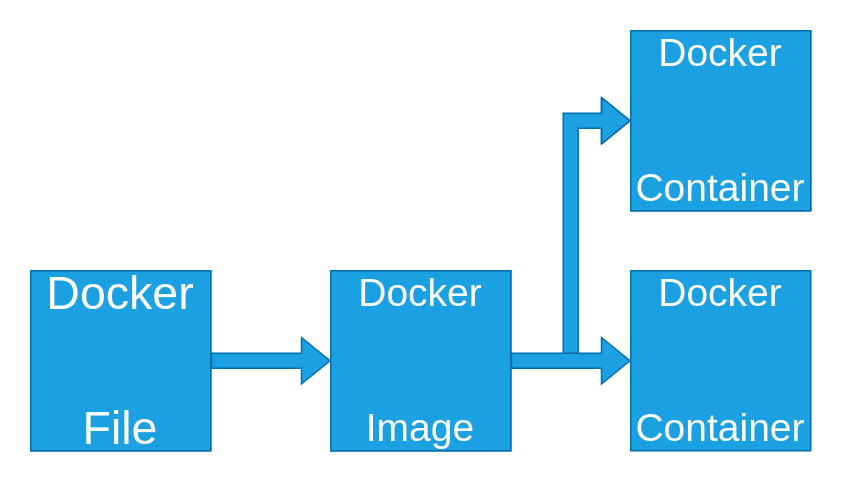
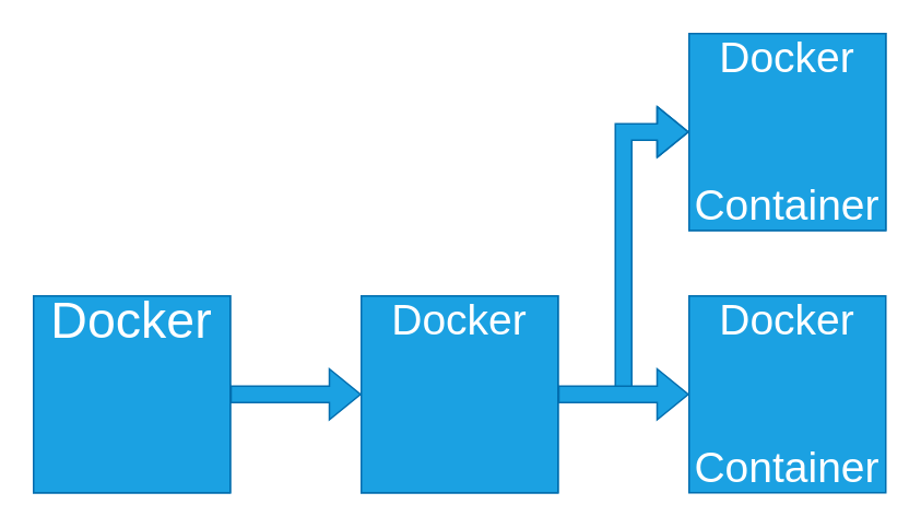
- <mxCell id="22" value="&lt;span style=&quot;font-size: 31px;&quot;&gt;File&lt;/span&gt;" style="text;html=1;align=center;verticalAlign=middle;whiteSpace=wrap;rounded=0;fontColor=#FFFFFF;container=0;" parent="19" vertex="1"><mxGeometry y="90" width="120" height="30.0" as="geometry" /></mxCell>
- <mxCell id="17" value="&lt;font style=&quot;font-size: 26px;&quot;&gt;Image&lt;/font&gt;" style="text;html=1;align=center;verticalAlign=middle;whiteSpace=wrap;rounded=0;fontColor=#FFFFFF;container=0;" parent="13" vertex="1"><mxGeometry y="90" width="120" height="30" as="geometry" /></mxCell>
